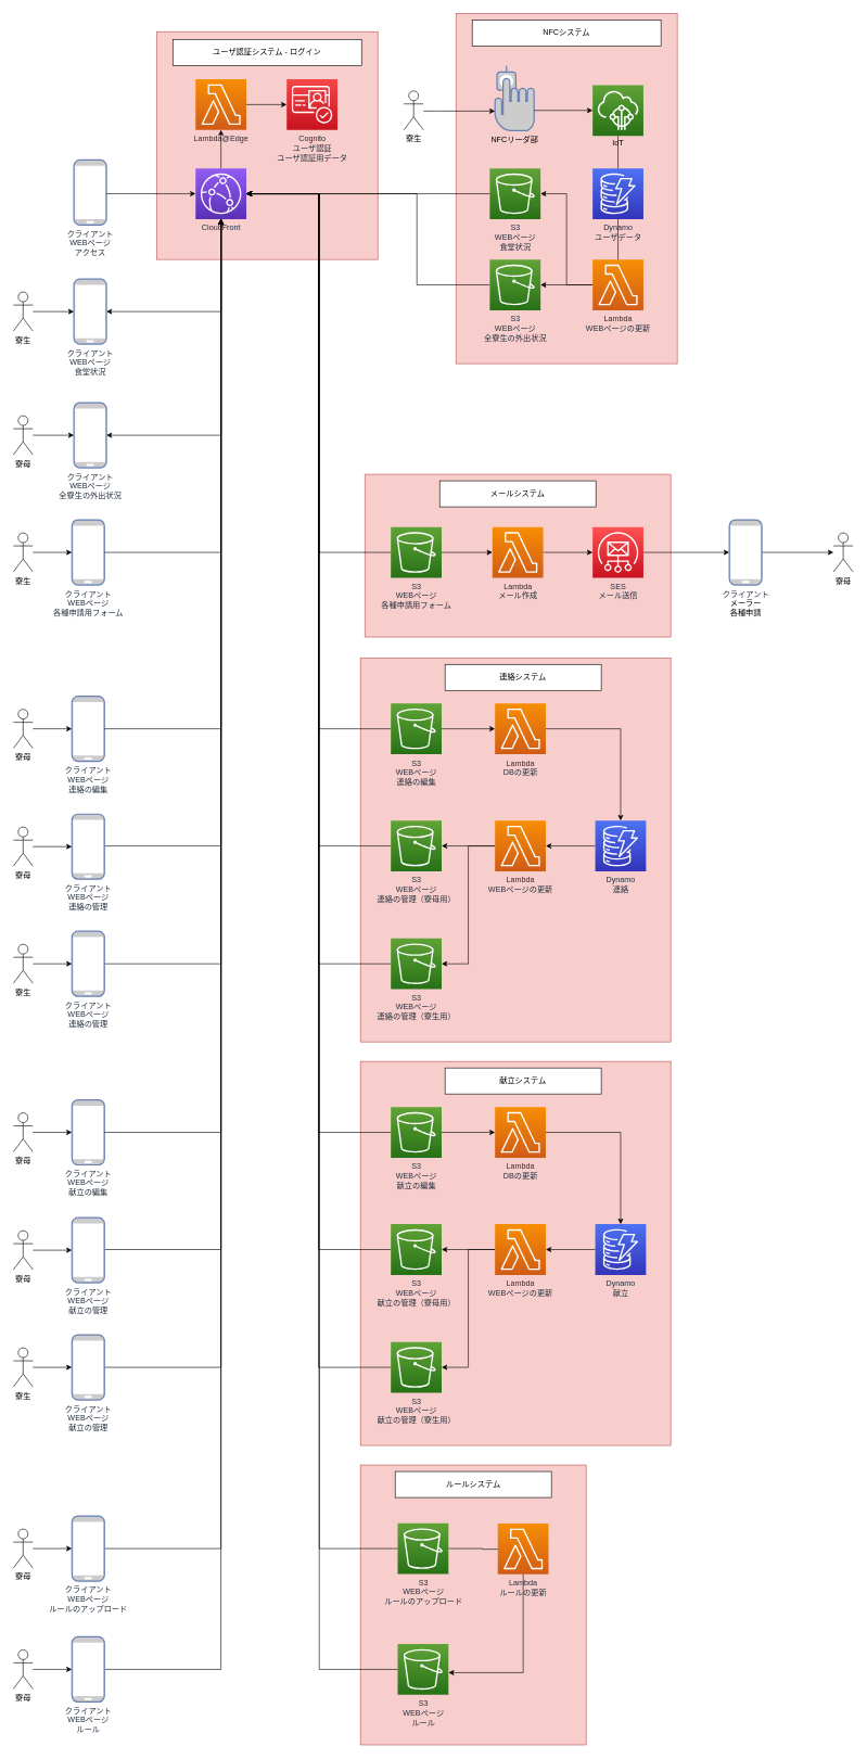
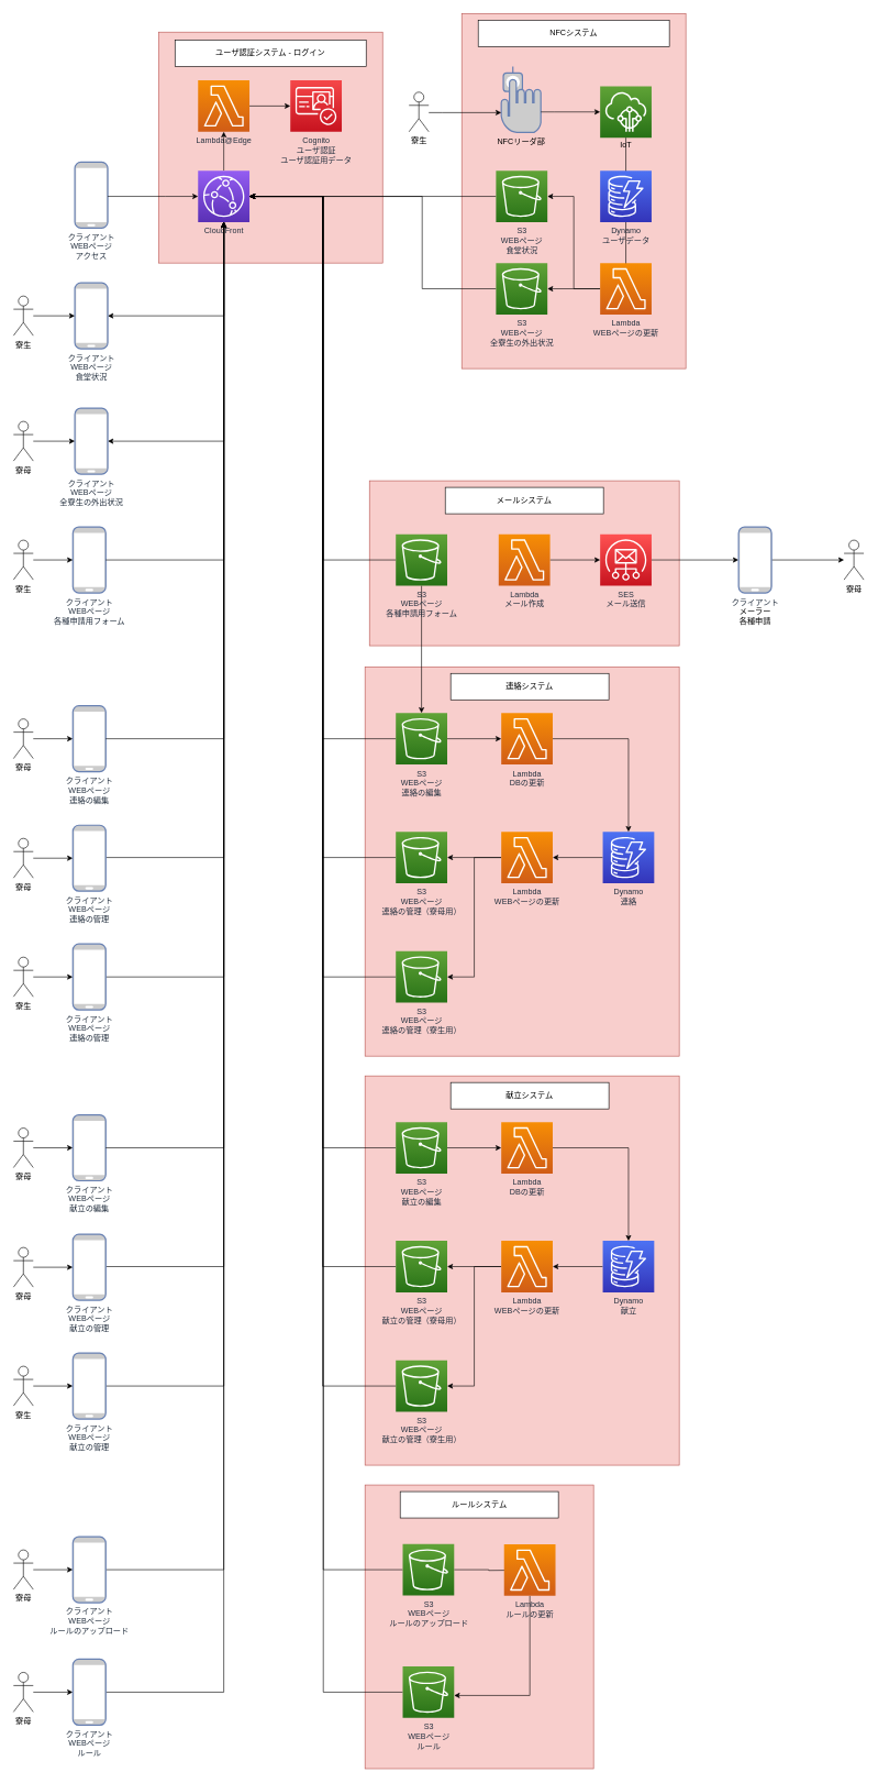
- <mxCell id="55" style="edgeStyle=orthogonalEdgeStyle;rounded=0;orthogonalLoop=1;jettySize=auto;html=1;" parent="1" source="57" target="54" edge="1"><mxGeometry relative="1" as="geometry" /></mxCell>
+ <mxCell id="55" style="edgeStyle=orthogonalEdgeStyle;rounded=0;orthogonalLoop=1;jettySize=auto;html=1;" parent="1" source="57" target="74" edge="1"><mxGeometry relative="1" as="geometry" /></mxCell>
